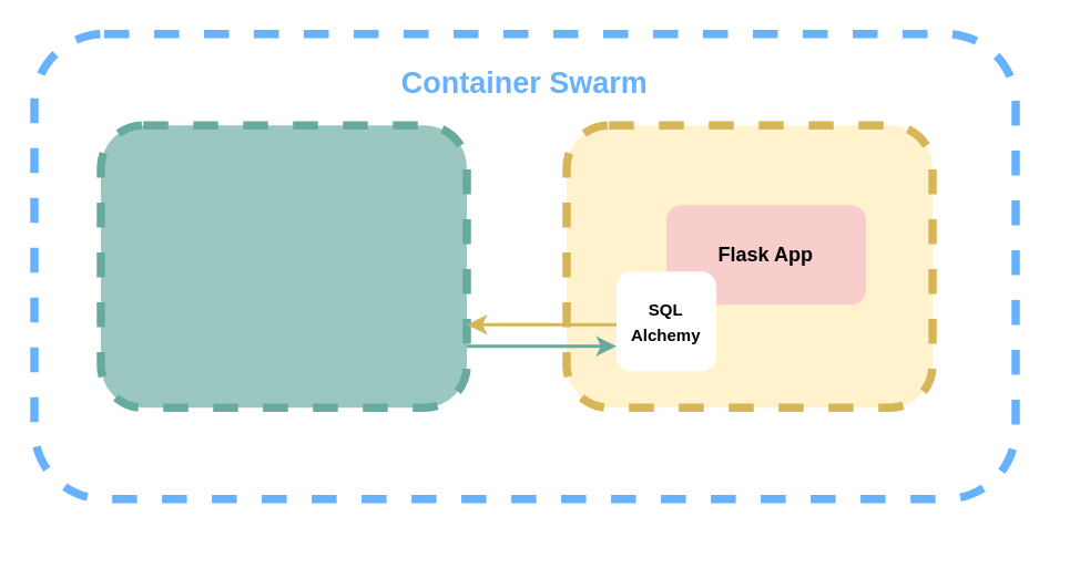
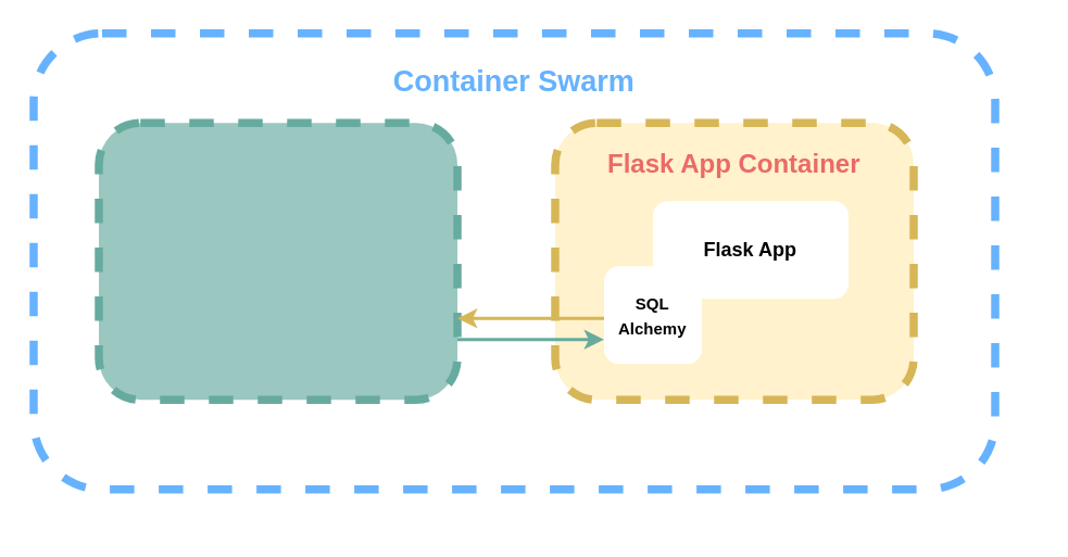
+ <mxCell id="9" value="&lt;font style=&quot;font-size: 16px&quot; color=&quot;#ea6b66&quot;&gt;&lt;b&gt;Flask App Container&lt;/b&gt;&lt;/font&gt;" style="text;html=1;strokeColor=none;fillColor=none;align=center;verticalAlign=middle;whiteSpace=wrap;rounded=0;dashed=1;fontSize=10;" vertex="1" parent="1"><mxGeometry x="365" y="85" width="170" height="30" as="geometry" /></mxCell>
- <mxCell id="4" value="&lt;b&gt;Flask App&lt;/b&gt;" style="rounded=1;whiteSpace=wrap;html=1;fillColor=#f8cecc;strokeColor=none;" vertex="1" parent="1"><mxGeometry x="400" y="123" width="120" height="60" as="geometry" /></mxCell>
+ <mxCell id="4" value="&lt;b&gt;Flask App&lt;/b&gt;" style="rounded=1;whiteSpace=wrap;html=1;fillColor=#ffffff;strokeColor=none;" vertex="1" parent="1"><mxGeometry x="400" y="123" width="120" height="60" as="geometry" /></mxCell>
